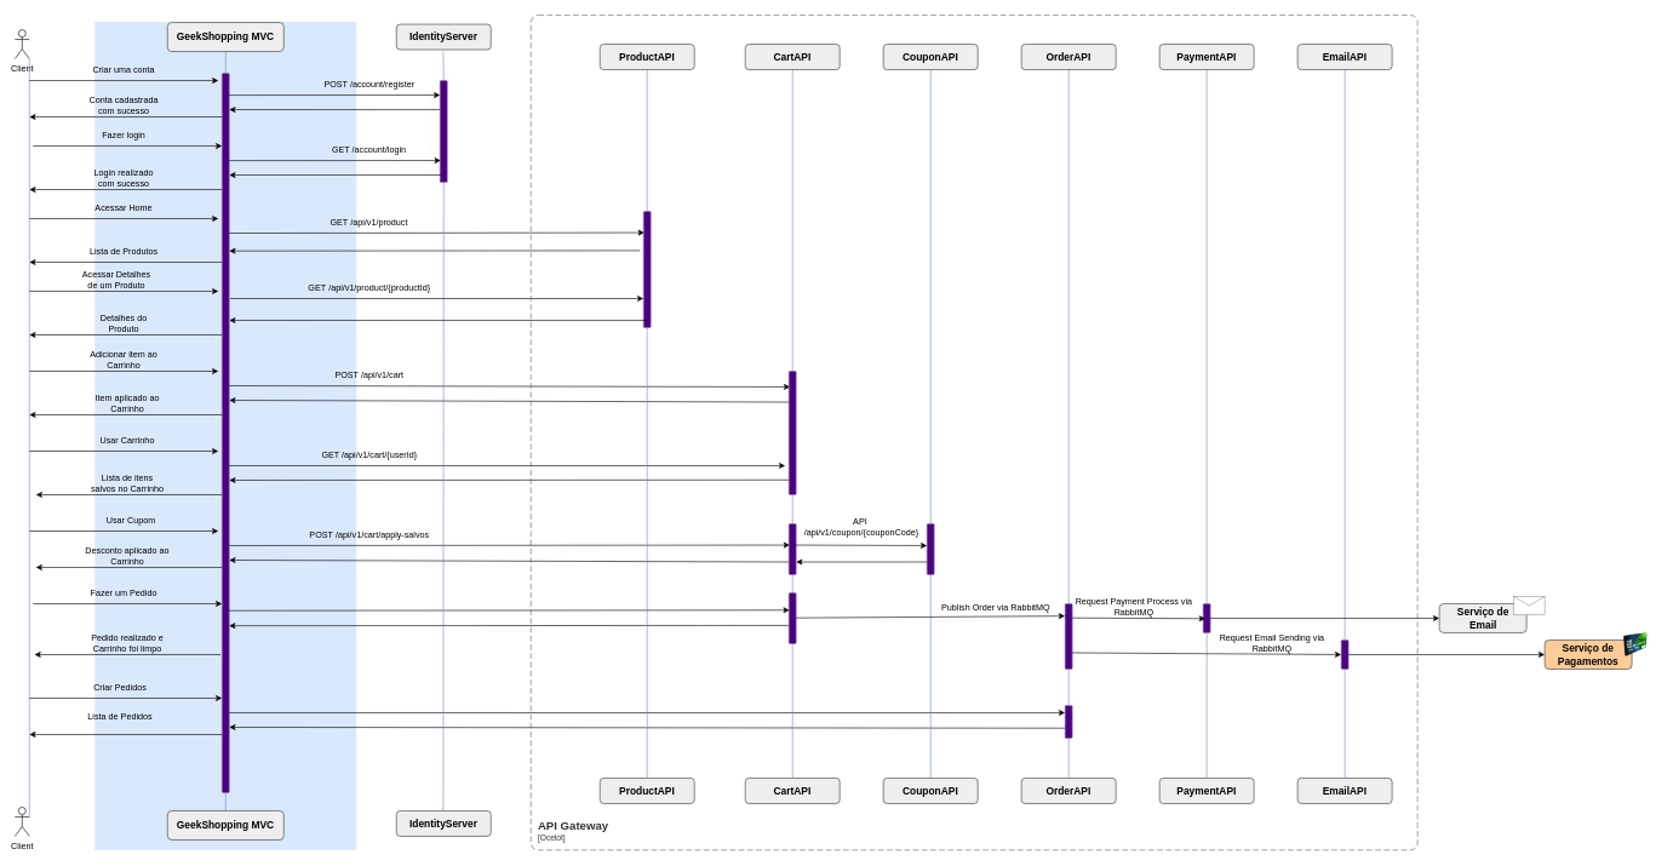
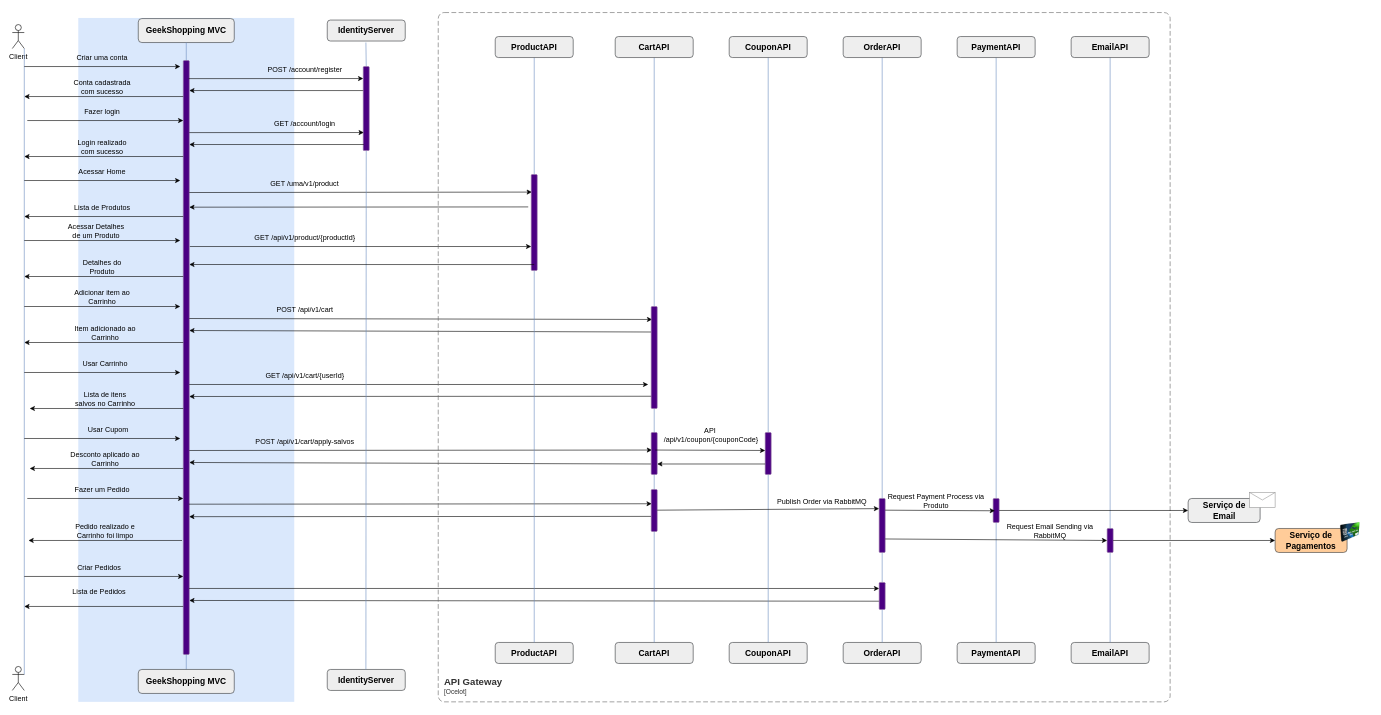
- <mxCell id="25" value="GET&amp;nbsp;/api/v1/product" style="text;html=1;align=center;verticalAlign=middle;whiteSpace=wrap;rounded=0;" parent="1" vertex="1"><mxGeometry x="450" y="290" width="115" height="30" as="geometry" /></mxCell>
+ <mxCell id="25" value="GET&amp;nbsp;/uma/v1/product" style="text;html=1;align=center;verticalAlign=middle;whiteSpace=wrap;rounded=0;" parent="1" vertex="1"><mxGeometry x="450" y="290" width="115" height="30" as="geometry" /></mxCell>
- <mxCell id="48" value="Item aplicado ao Carrinho" style="text;html=1;align=center;verticalAlign=middle;whiteSpace=wrap;rounded=0;" parent="1" vertex="1"><mxGeometry x="120" y="540" width="110" height="30" as="geometry" /></mxCell>
+ <mxCell id="48" value="Item adicionado ao Carrinho" style="text;html=1;align=center;verticalAlign=middle;whiteSpace=wrap;rounded=0;" parent="1" vertex="1"><mxGeometry x="120" y="540" width="110" height="30" as="geometry" /></mxCell>
- <mxCell id="122" value="Request Payment Process via RabbitMQ" style="text;html=1;align=center;verticalAlign=middle;whiteSpace=wrap;rounded=0;" vertex="1" parent="1"><mxGeometry x="1475" y="820" width="170" height="30" as="geometry" /></mxCell>
+ <mxCell id="122" value="Request Payment Process via Produto" style="text;html=1;align=center;verticalAlign=middle;whiteSpace=wrap;rounded=0;" vertex="1" parent="1"><mxGeometry x="1475" y="820" width="170" height="30" as="geometry" /></mxCell>
